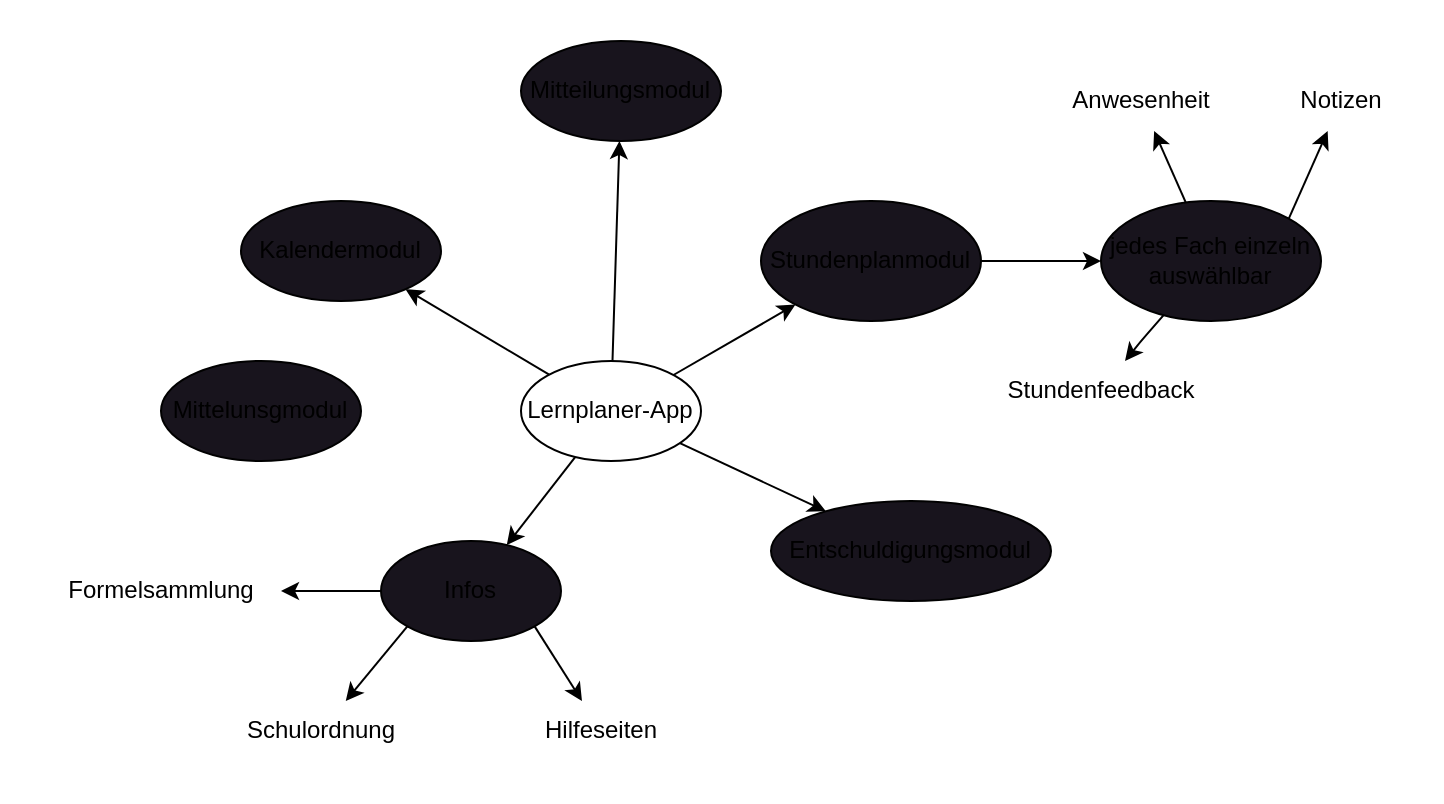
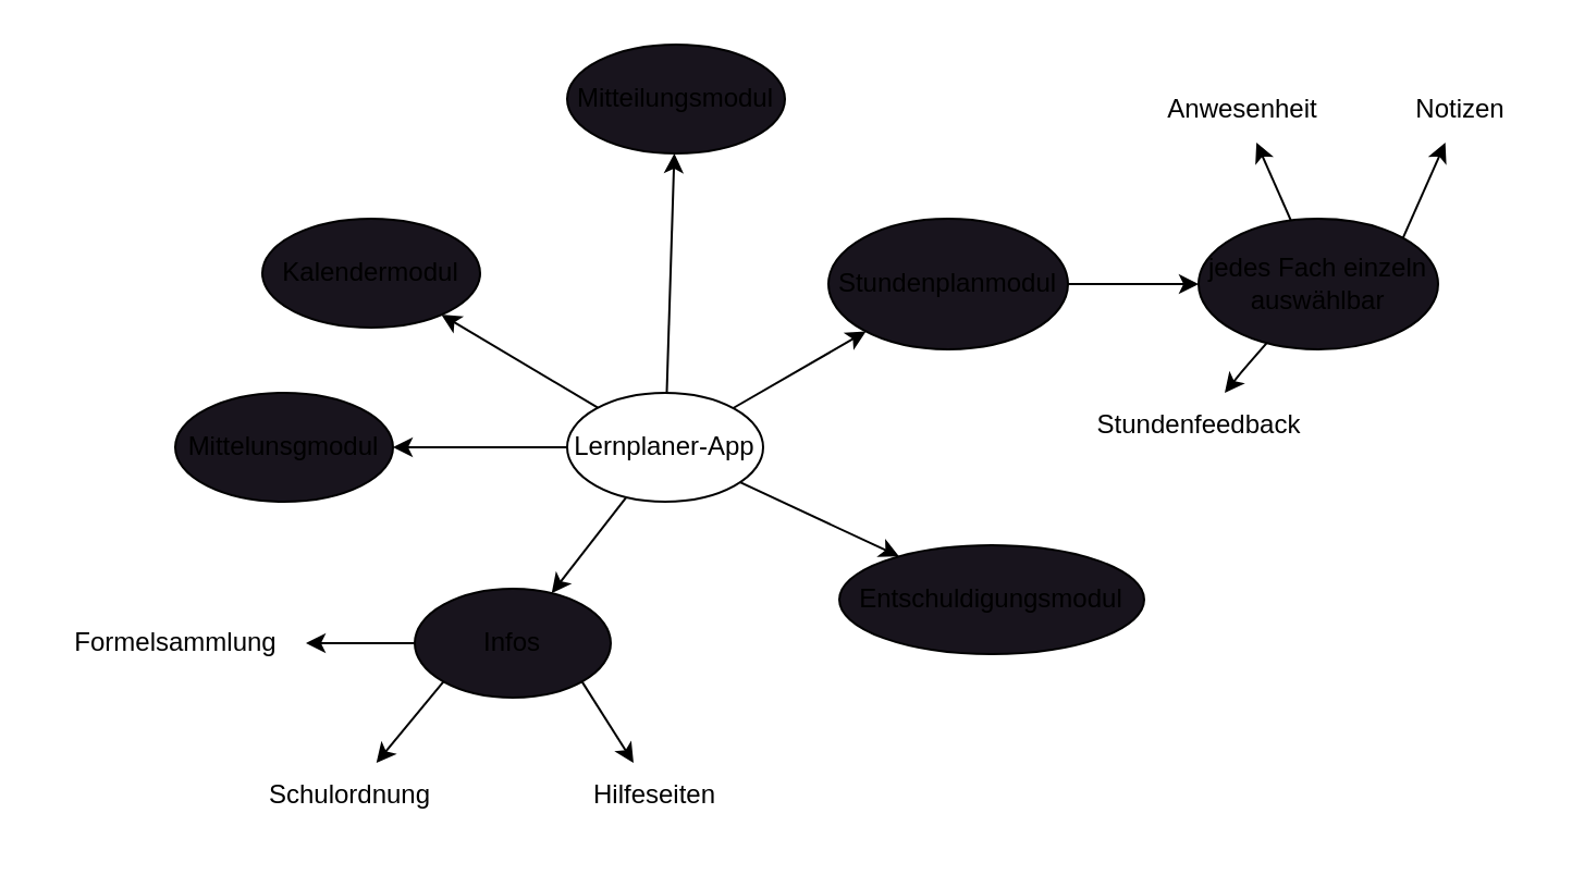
+ <mxCell id="7" value="" style="edgeStyle=none;html=1;" edge="1" parent="1" source="8" target="15"><mxGeometry relative="1" as="geometry" /></mxCell>
